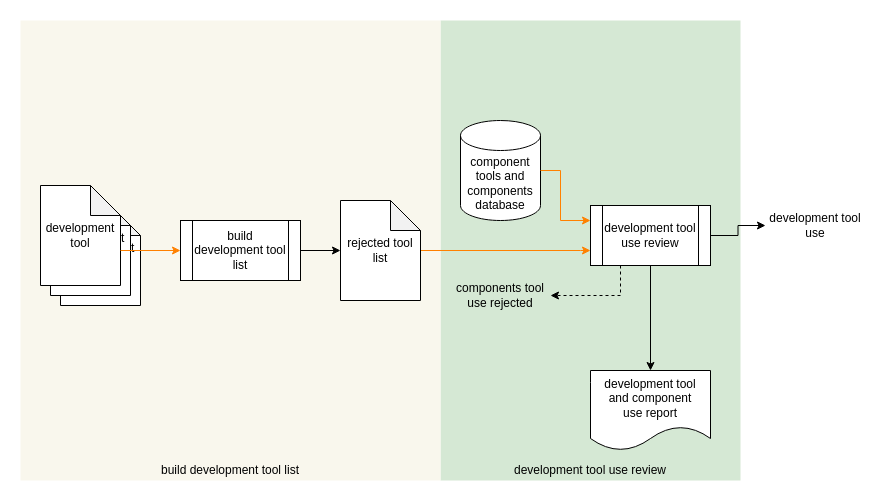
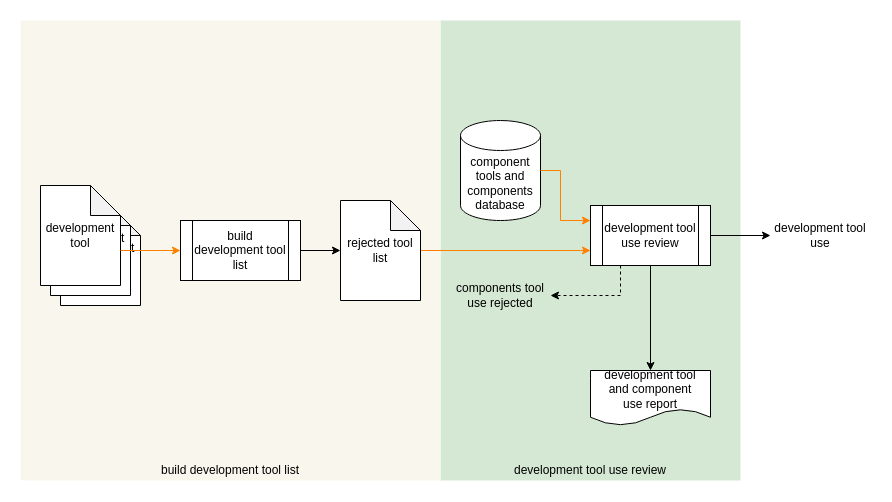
- <mxCell id="16" value="development tool use" style="text;html=1;strokeColor=none;fillColor=none;align=center;verticalAlign=middle;whiteSpace=wrap;rounded=0;" parent="1" vertex="1"><mxGeometry x="765" y="200" width="100" height="50" as="geometry" /></mxCell>
+ <mxCell id="16" value="development tool use" style="text;html=1;strokeColor=none;fillColor=none;align=center;verticalAlign=middle;whiteSpace=wrap;rounded=0;" parent="1" vertex="1"><mxGeometry x="770" y="210" width="100" height="50" as="geometry" /></mxCell>
- <mxCell id="7" value="development tool&lt;br&gt;and component&lt;br&gt;use report" style="shape=document;whiteSpace=wrap;html=1;boundedLbl=1;" parent="1" vertex="1"><mxGeometry x="590" y="370" width="120" height="80" as="geometry" /></mxCell>
+ <mxCell id="7" value="development tool&lt;br&gt;and component&lt;br&gt;use report" style="shape=document;whiteSpace=wrap;html=1;boundedLbl=1;" parent="1" vertex="1"><mxGeometry x="590" y="370" width="120" height="55" as="geometry" /></mxCell>
